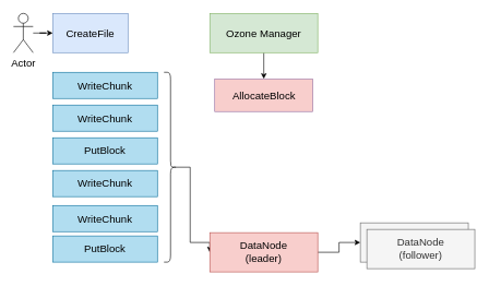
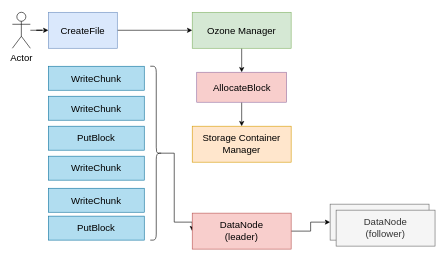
+ <mxCell id="4" value="" style="edgeStyle=orthogonalEdgeStyle;rounded=0;orthogonalLoop=1;jettySize=auto;html=1;fontSize=16;" edge="1" parent="1" source="5" target="7"><mxGeometry relative="1" as="geometry" /></mxCell>
+ <mxCell id="8" value="" style="edgeStyle=orthogonalEdgeStyle;rounded=0;orthogonalLoop=1;jettySize=auto;html=1;fontSize=16;" edge="1" parent="1" source="9" target="10"><mxGeometry relative="1" as="geometry" /></mxCell>
+ <mxCell id="10" value="Storage Container&lt;br style=&quot;font-size: 16px;&quot;&gt;Manager" style="whiteSpace=wrap;html=1;verticalAlign=middle;fontSize=16;fillColor=#ffe6cc;strokeColor=#d79b00;" vertex="1" parent="1"><mxGeometry x="320" y="210" width="165" height="60" as="geometry" /></mxCell>
